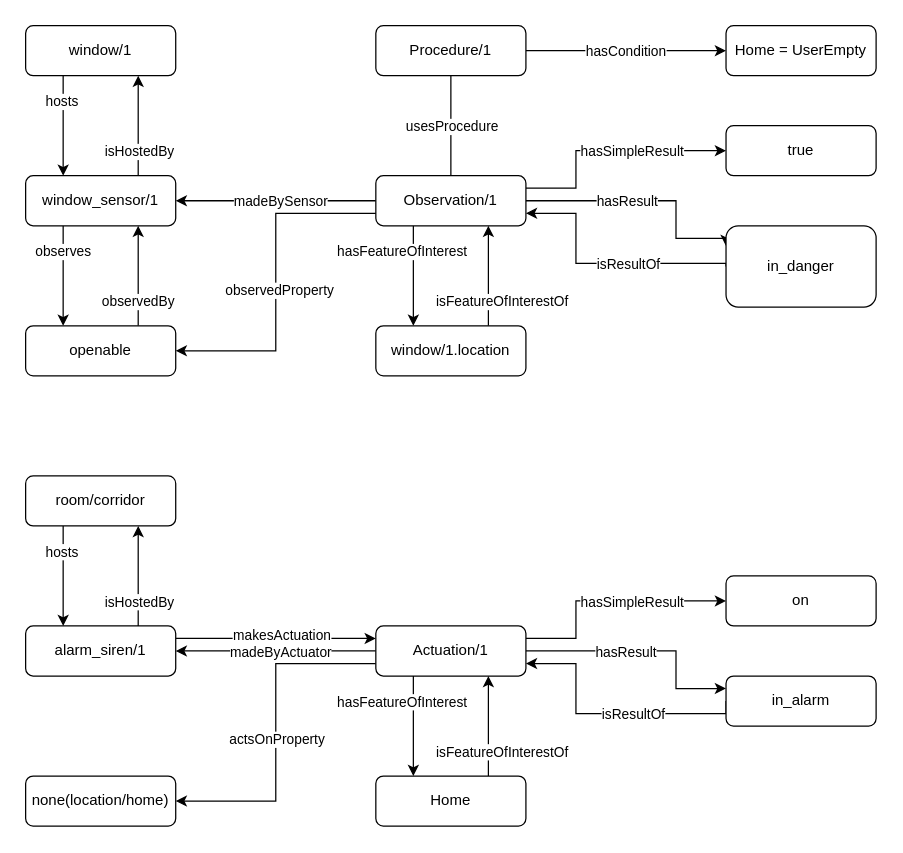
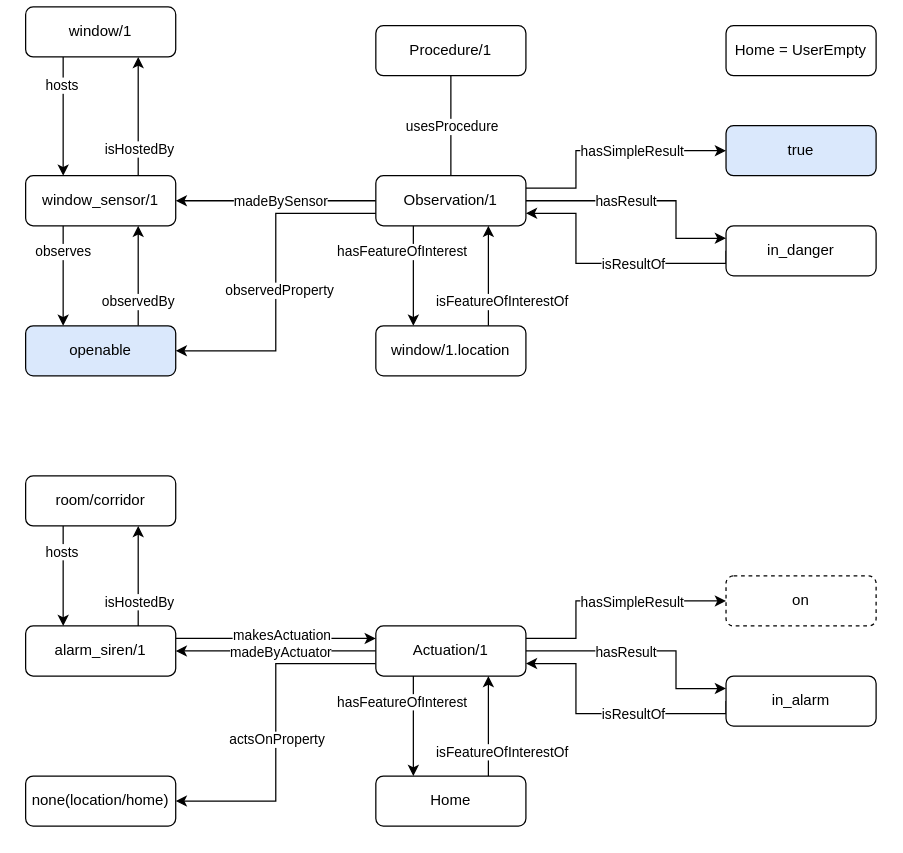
- <mxCell id="62" value="window/1" style="rounded=1;whiteSpace=wrap;html=1;" parent="1" vertex="1"><mxGeometry x="20" y="20" width="120" height="40" as="geometry" /></mxCell>
+ <mxCell id="62" value="window/1" style="rounded=1;whiteSpace=wrap;html=1;" parent="1" vertex="1"><mxGeometry x="20" y="5" width="120" height="40" as="geometry" /></mxCell>
- <mxCell id="57" style="edgeStyle=orthogonalEdgeStyle;rounded=0;orthogonalLoop=1;jettySize=auto;html=1;exitX=1;exitY=0.5;exitDx=0;exitDy=0;" parent="1" source="59" target="63" edge="1"><mxGeometry relative="1" as="geometry" /></mxCell>
- <mxCell id="58" value="hasCondition" style="edgeLabel;html=1;align=center;verticalAlign=middle;resizable=0;points=[];" parent="57" vertex="1" connectable="0"><mxGeometry x="0.143" y="-2" relative="1" as="geometry"><mxPoint x="-12" y="-2" as="offset" /></mxGeometry></mxCell>
- <mxCell id="53" value="true" style="rounded=1;whiteSpace=wrap;html=1;" parent="1" vertex="1"><mxGeometry x="580" y="100" width="120" height="40" as="geometry" /></mxCell>
+ <mxCell id="53" value="true" style="rounded=1;whiteSpace=wrap;html=1;fillColor=#dae8fc;" parent="1" vertex="1"><mxGeometry x="580" y="100" width="120" height="40" as="geometry" /></mxCell>
- <mxCell id="56" value="in_danger" style="rounded=1;whiteSpace=wrap;html=1;" parent="1" vertex="1"><mxGeometry x="580" y="180" width="120" height="65" as="geometry" /></mxCell>
+ <mxCell id="56" value="in_danger" style="rounded=1;whiteSpace=wrap;html=1;" parent="1" vertex="1"><mxGeometry x="580" y="180" width="120" height="40" as="geometry" /></mxCell>
- <mxCell id="49" value="openable" style="rounded=1;whiteSpace=wrap;html=1;" parent="1" vertex="1"><mxGeometry x="20" y="260" width="120" height="40" as="geometry" /></mxCell>
+ <mxCell id="49" value="openable" style="rounded=1;whiteSpace=wrap;html=1;fillColor=#dae8fc;" parent="1" vertex="1"><mxGeometry x="20" y="260" width="120" height="40" as="geometry" /></mxCell>
- <mxCell id="22" value="on" style="rounded=1;whiteSpace=wrap;html=1;" parent="1" vertex="1"><mxGeometry x="580" y="460" width="120" height="40" as="geometry" /></mxCell>
+ <mxCell id="22" value="on" style="rounded=1;whiteSpace=wrap;html=1;dashed=1;" parent="1" vertex="1"><mxGeometry x="580" y="460" width="120" height="40" as="geometry" /></mxCell>
